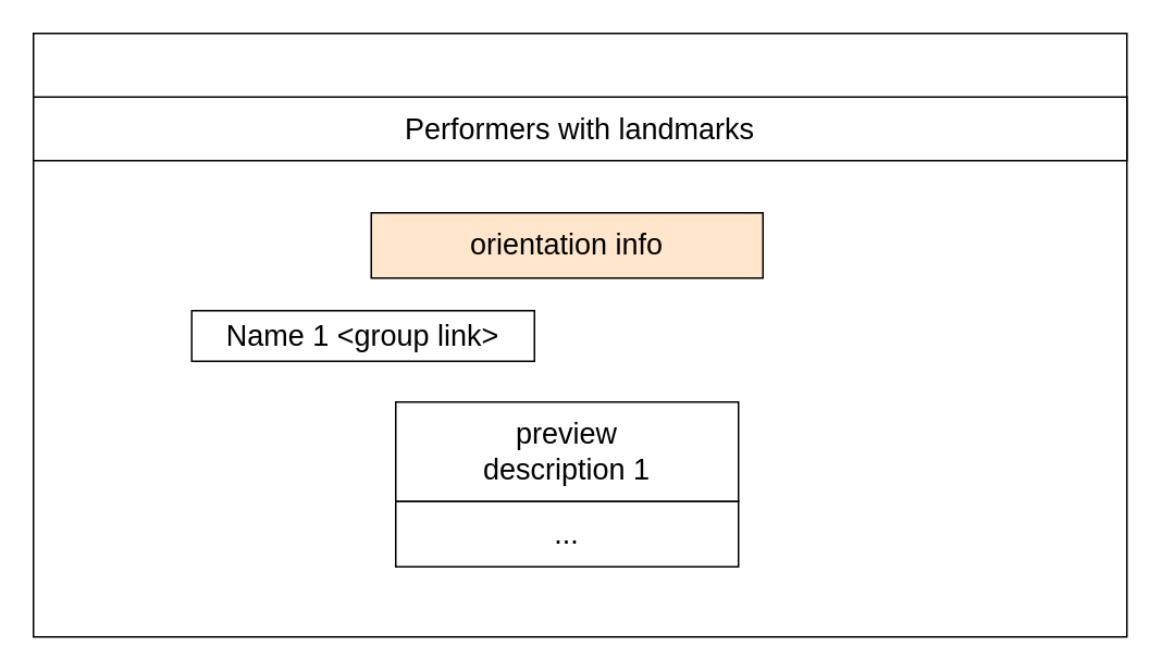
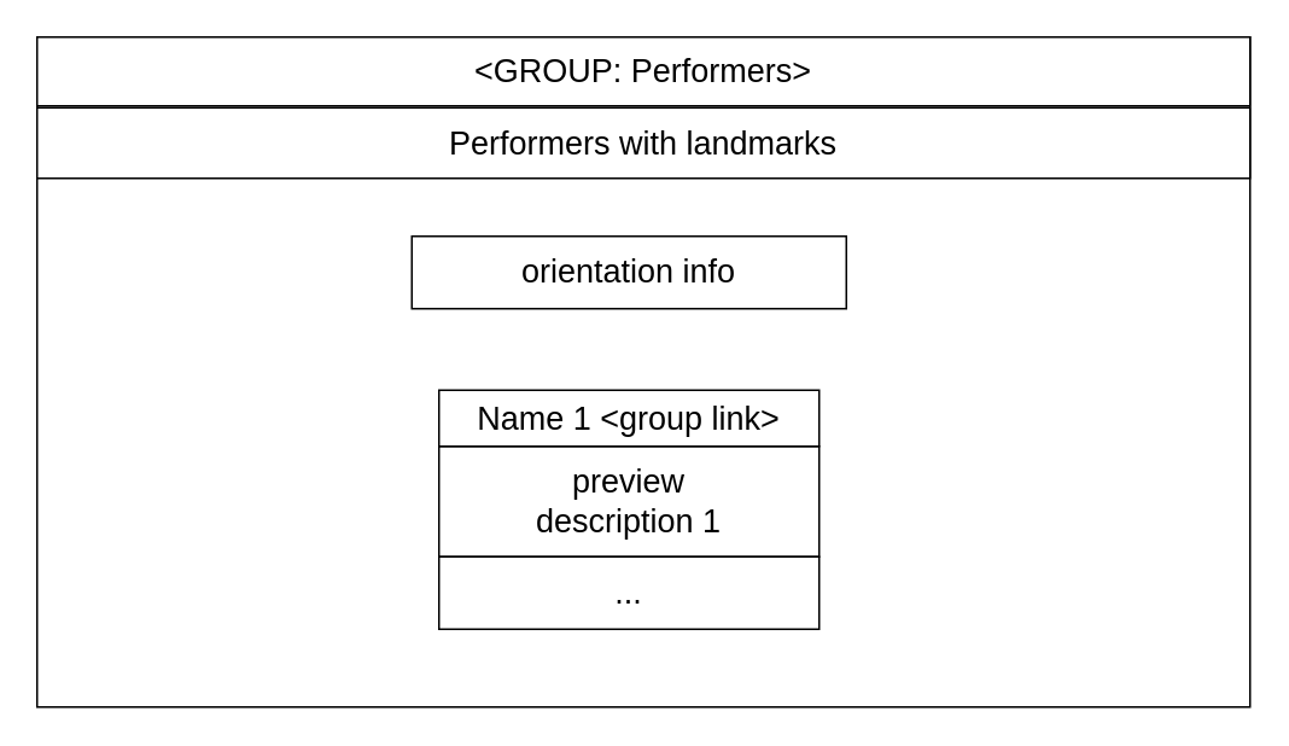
+ <mxCell id="3" value="&lt;div style=&quot;text-align: left ; font-size: 18px&quot;&gt;&lt;span&gt;&amp;lt;GROUP: Performers&amp;gt;&lt;/span&gt;&lt;br&gt;&lt;/div&gt;" style="rounded=0;whiteSpace=wrap;html=1;fontSize=18;" parent="1" vertex="1"><mxGeometry x="20" y="20" width="670" height="38" as="geometry" /></mxCell>
- <mxCell id="5" value="orientation info" style="rounded=0;whiteSpace=wrap;html=1;fontSize=18;fillColor=#ffe6cc;" parent="1" vertex="1"><mxGeometry x="227" y="130" width="240" height="40" as="geometry" /></mxCell>
+ <mxCell id="5" value="orientation info" style="rounded=0;whiteSpace=wrap;html=1;fontSize=18;" parent="1" vertex="1"><mxGeometry x="227" y="130" width="240" height="40" as="geometry" /></mxCell>
- <mxCell id="8" value="Name 1 &amp;lt;group link&amp;gt;" style="rounded=0;whiteSpace=wrap;html=1;fontSize=18;" parent="1" vertex="1"><mxGeometry x="117" y="190" width="210" height="31" as="geometry" /></mxCell>
+ <mxCell id="8" value="Name 1 &amp;lt;group link&amp;gt;" style="rounded=0;whiteSpace=wrap;html=1;fontSize=18;" parent="1" vertex="1"><mxGeometry x="242" y="215" width="210" height="31" as="geometry" /></mxCell>
